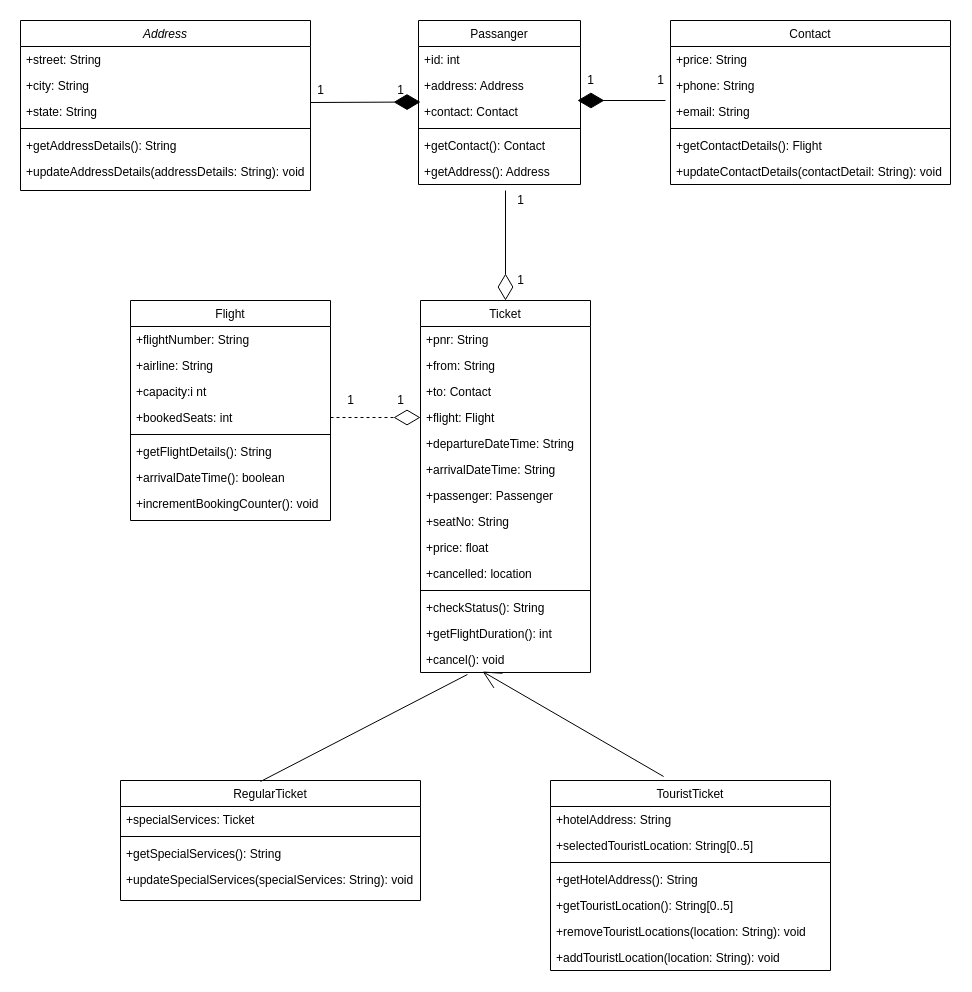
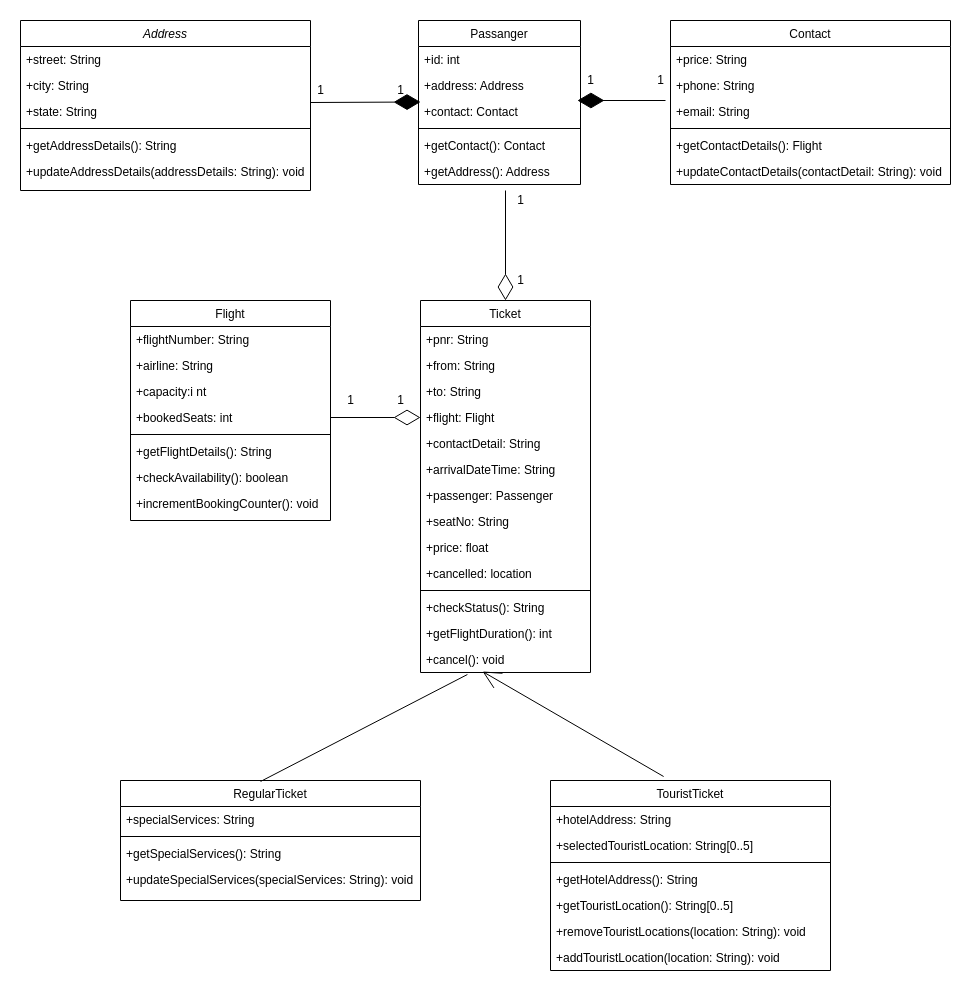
- <mxCell id="22" value="+to: Contact" style="text;align=left;verticalAlign=top;spacingLeft=4;spacingRight=4;overflow=hidden;rotatable=0;points=[[0,0.5],[1,0.5]];portConstraint=eastwest;" vertex="1" parent="19"><mxGeometry y="78" width="170" height="26" as="geometry" /></mxCell>
+ <mxCell id="22" value="+to: String" style="text;align=left;verticalAlign=top;spacingLeft=4;spacingRight=4;overflow=hidden;rotatable=0;points=[[0,0.5],[1,0.5]];portConstraint=eastwest;" vertex="1" parent="19"><mxGeometry y="78" width="170" height="26" as="geometry" /></mxCell>
- <mxCell id="64" value="" style="endArrow=diamondThin;endFill=0;endSize=24;html=1;entryX=0;entryY=0.5;entryDx=0;entryDy=0;exitX=1;exitY=0.5;exitDx=0;exitDy=0;dashed=1;" edge="1" parent="1" source="14" target="23"><mxGeometry width="160" relative="1" as="geometry"><mxPoint x="350" y="410" as="sourcePoint" /><mxPoint x="350" y="520" as="targetPoint" /></mxGeometry></mxCell>
+ <mxCell id="64" value="" style="endArrow=diamondThin;endFill=0;endSize=24;html=1;entryX=0;entryY=0.5;entryDx=0;entryDy=0;exitX=1;exitY=0.5;exitDx=0;exitDy=0;" edge="1" parent="1" source="14" target="23"><mxGeometry width="160" relative="1" as="geometry"><mxPoint x="350" y="410" as="sourcePoint" /><mxPoint x="350" y="520" as="targetPoint" /></mxGeometry></mxCell>
- <mxCell id="24" value="+departureDateTime: String" style="text;align=left;verticalAlign=top;spacingLeft=4;spacingRight=4;overflow=hidden;rotatable=0;points=[[0,0.5],[1,0.5]];portConstraint=eastwest;" vertex="1" parent="19"><mxGeometry y="130" width="170" height="26" as="geometry" /></mxCell>
+ <mxCell id="24" value="+contactDetail: String" style="text;align=left;verticalAlign=top;spacingLeft=4;spacingRight=4;overflow=hidden;rotatable=0;points=[[0,0.5],[1,0.5]];portConstraint=eastwest;" vertex="1" parent="19"><mxGeometry y="130" width="170" height="26" as="geometry" /></mxCell>
- <mxCell id="17" value="+arrivalDateTime(): boolean" style="text;align=left;verticalAlign=top;spacingLeft=4;spacingRight=4;overflow=hidden;rotatable=0;points=[[0,0.5],[1,0.5]];portConstraint=eastwest;rounded=0;shadow=0;html=0;" vertex="1" parent="10"><mxGeometry y="164" width="200" height="26" as="geometry" /></mxCell>
+ <mxCell id="17" value="+checkAvailability(): boolean" style="text;align=left;verticalAlign=top;spacingLeft=4;spacingRight=4;overflow=hidden;rotatable=0;points=[[0,0.5],[1,0.5]];portConstraint=eastwest;rounded=0;shadow=0;html=0;" vertex="1" parent="10"><mxGeometry y="164" width="200" height="26" as="geometry" /></mxCell>
- <mxCell id="57" value="+specialServices: Ticket" style="text;align=left;verticalAlign=top;spacingLeft=4;spacingRight=4;overflow=hidden;rotatable=0;points=[[0,0.5],[1,0.5]];portConstraint=eastwest;" vertex="1" parent="56"><mxGeometry y="26" width="300" height="26" as="geometry" /></mxCell>
+ <mxCell id="57" value="+specialServices: String" style="text;align=left;verticalAlign=top;spacingLeft=4;spacingRight=4;overflow=hidden;rotatable=0;points=[[0,0.5],[1,0.5]];portConstraint=eastwest;" vertex="1" parent="56"><mxGeometry y="26" width="300" height="26" as="geometry" /></mxCell>
